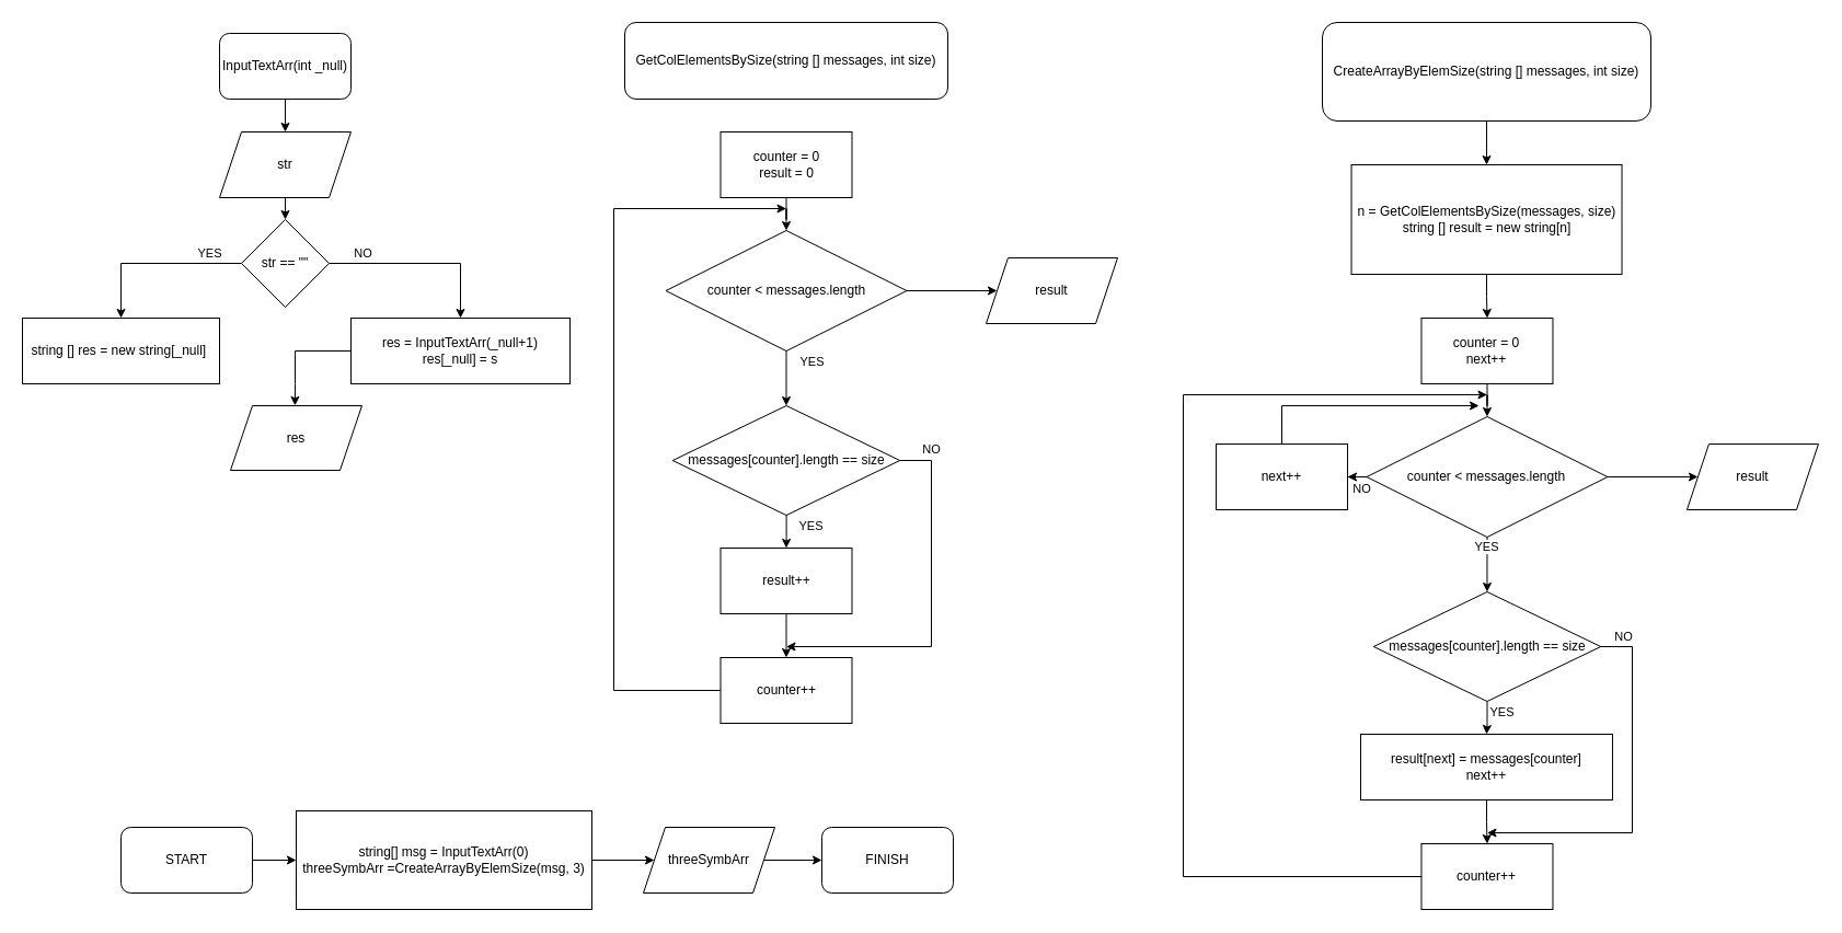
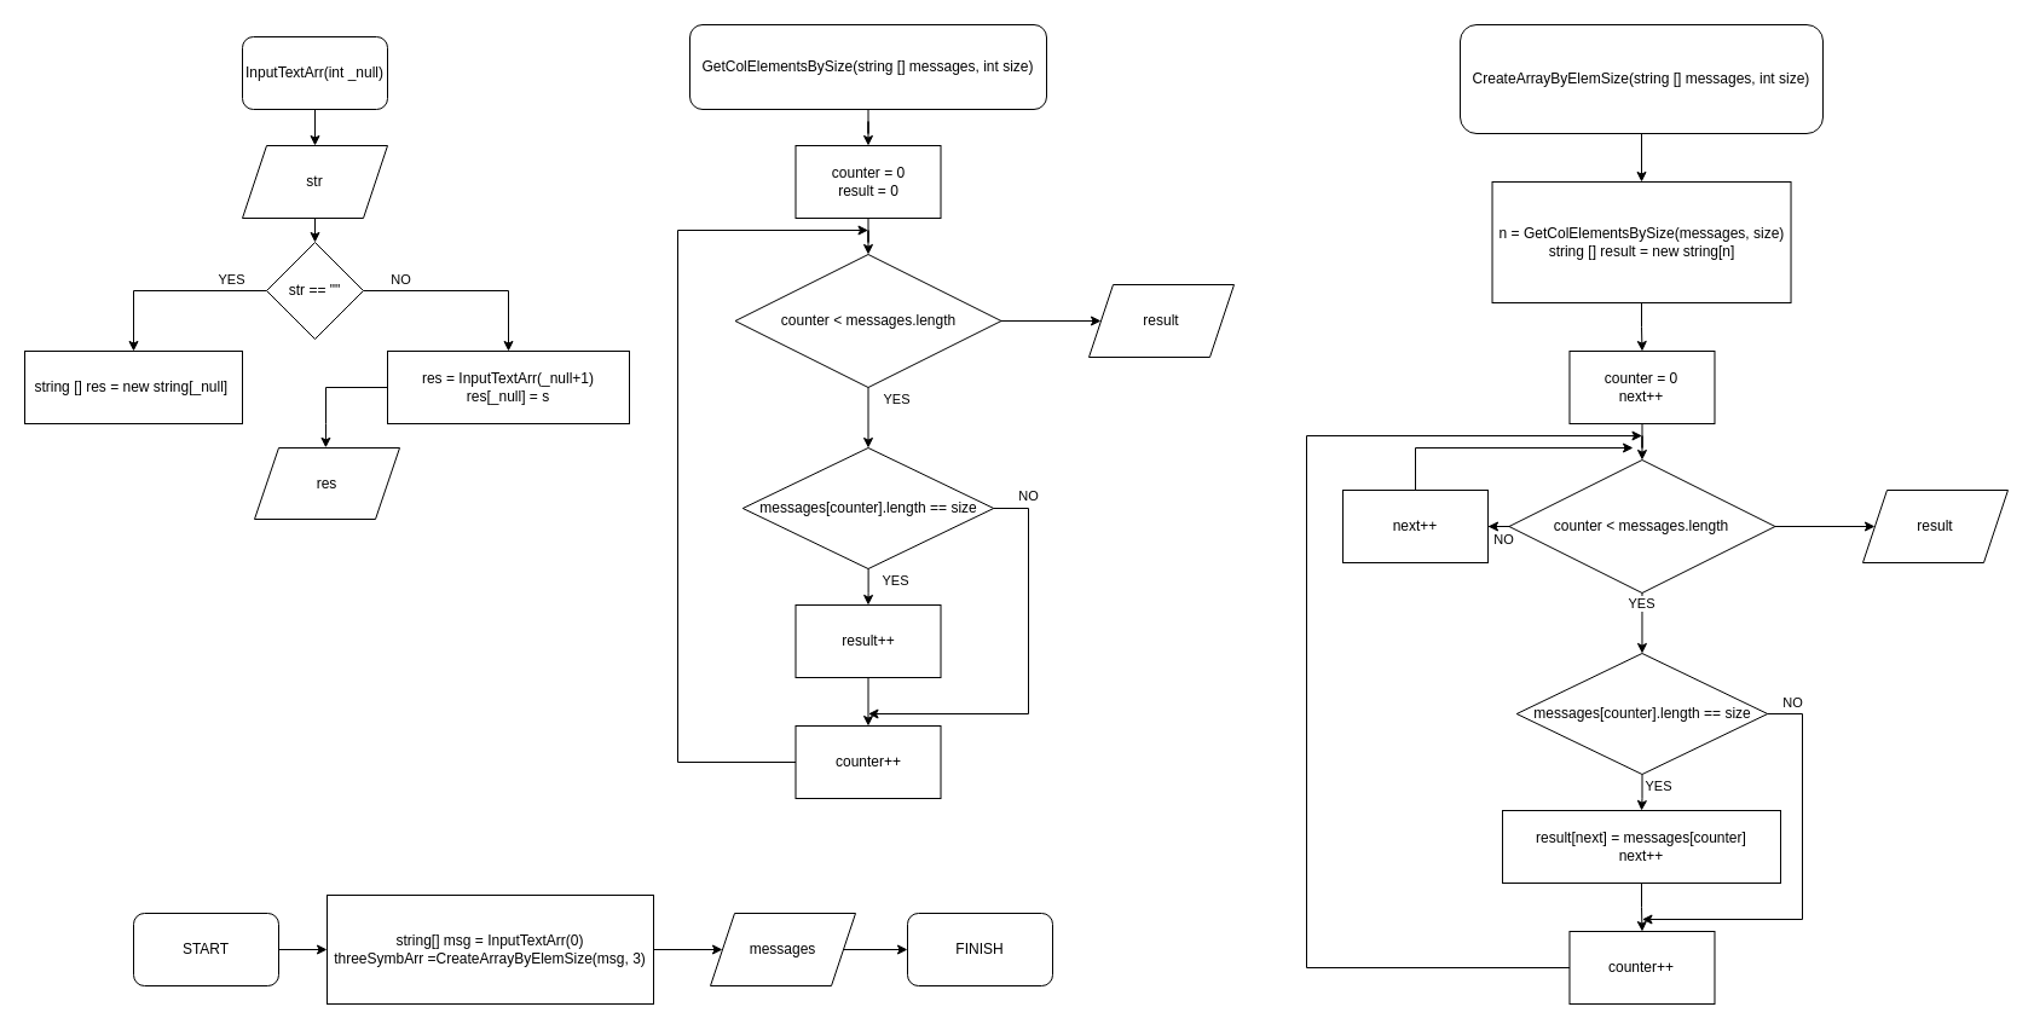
+ <mxCell id="14" value="" style="edgeStyle=orthogonalEdgeStyle;rounded=0;orthogonalLoop=1;jettySize=auto;html=1;" parent="1" source="15" target="17" edge="1"><mxGeometry relative="1" as="geometry" /></mxCell>
- <mxCell id="60" value="threeSymbArr" style="shape=parallelogram;perimeter=parallelogramPerimeter;whiteSpace=wrap;html=1;fixedSize=1;" parent="1" vertex="1"><mxGeometry x="587" y="755" width="120" height="60" as="geometry" /></mxCell>
+ <mxCell id="60" value="messages" style="shape=parallelogram;perimeter=parallelogramPerimeter;whiteSpace=wrap;html=1;fixedSize=1;" parent="1" vertex="1"><mxGeometry x="587" y="755" width="120" height="60" as="geometry" /></mxCell>
